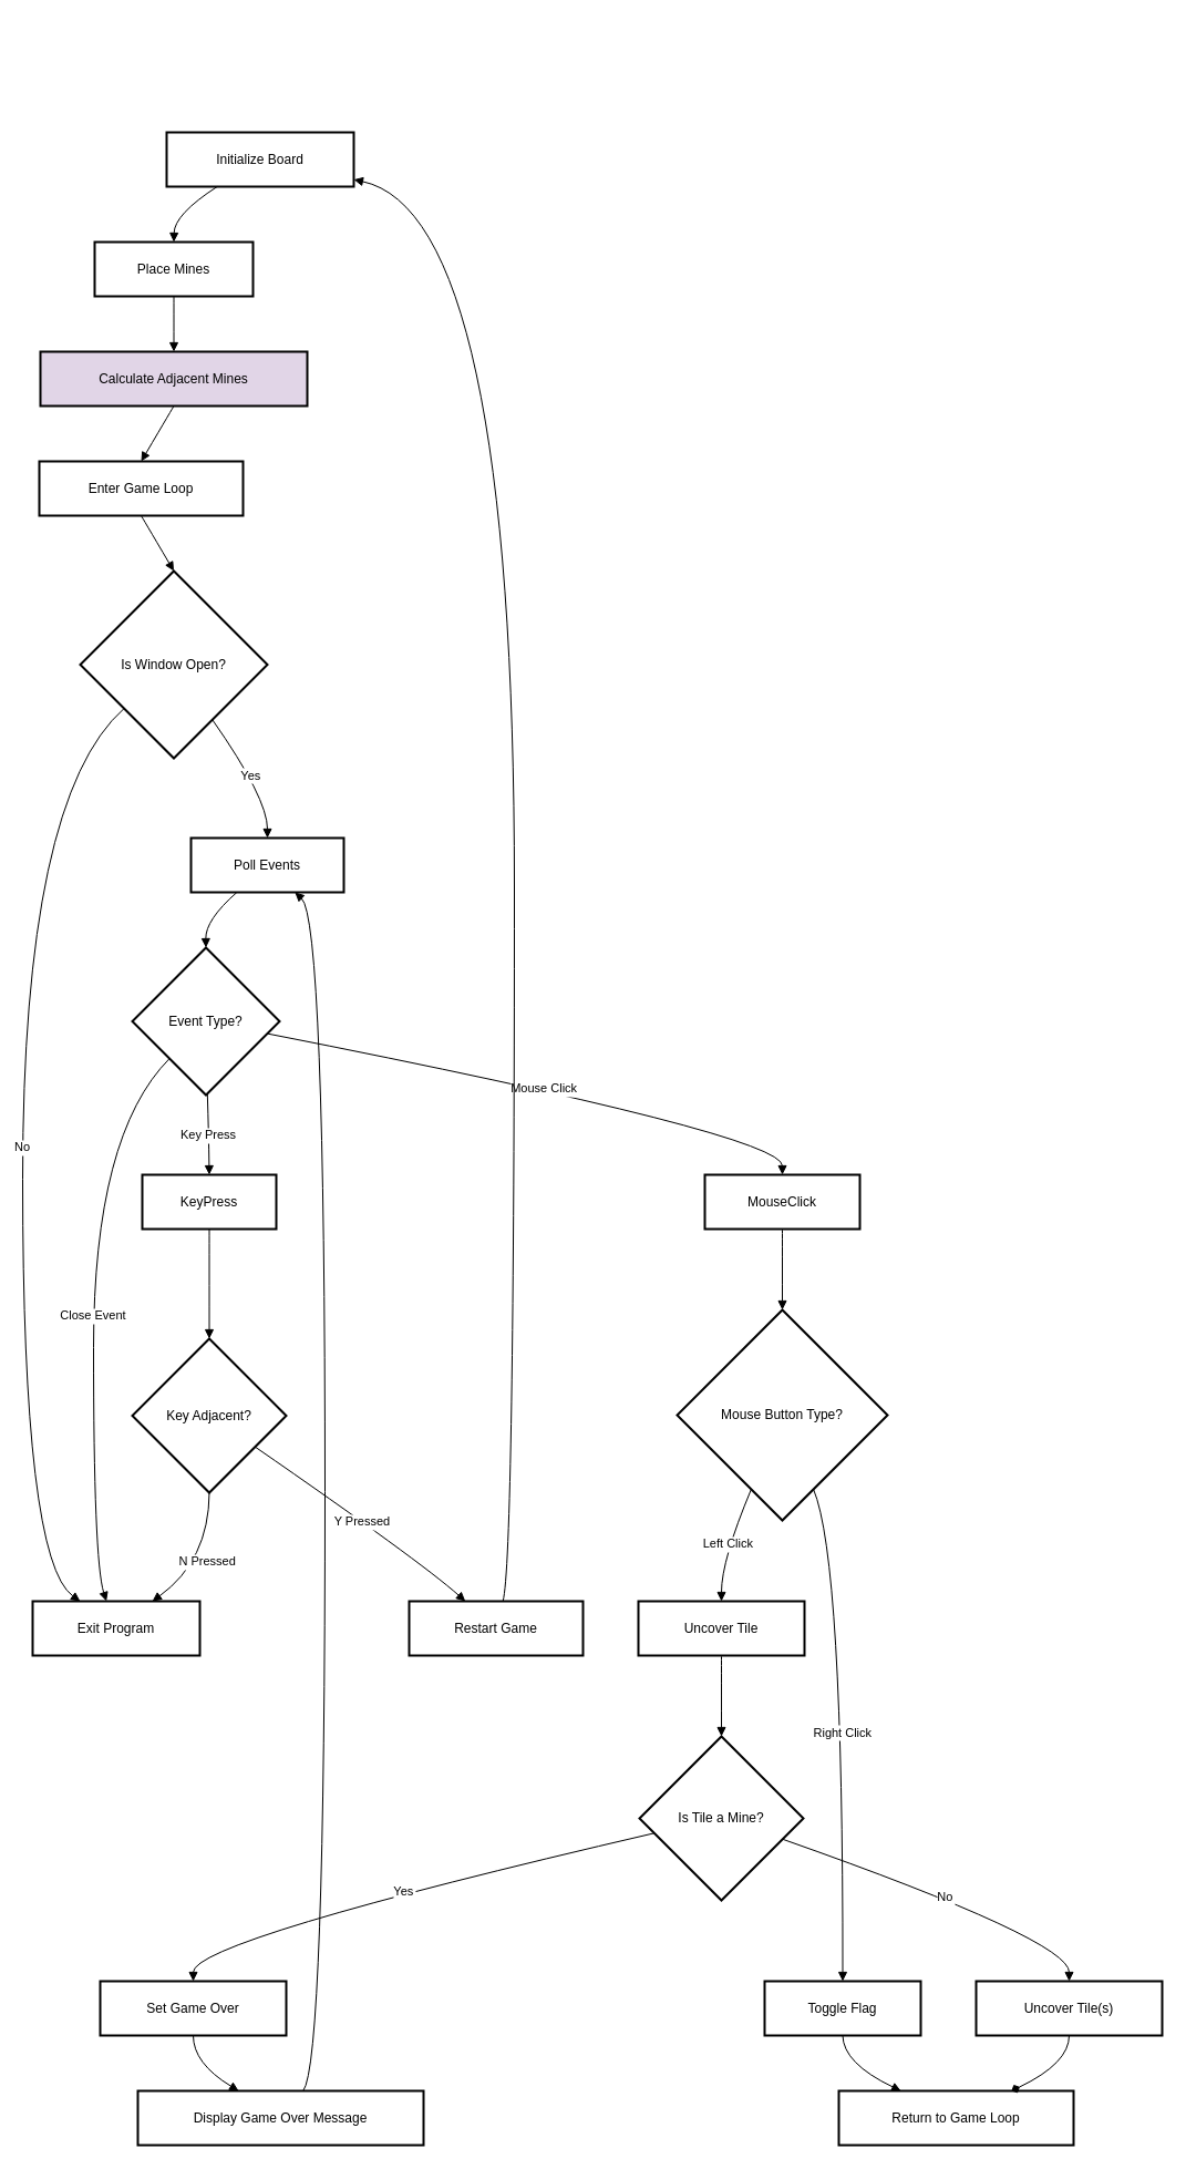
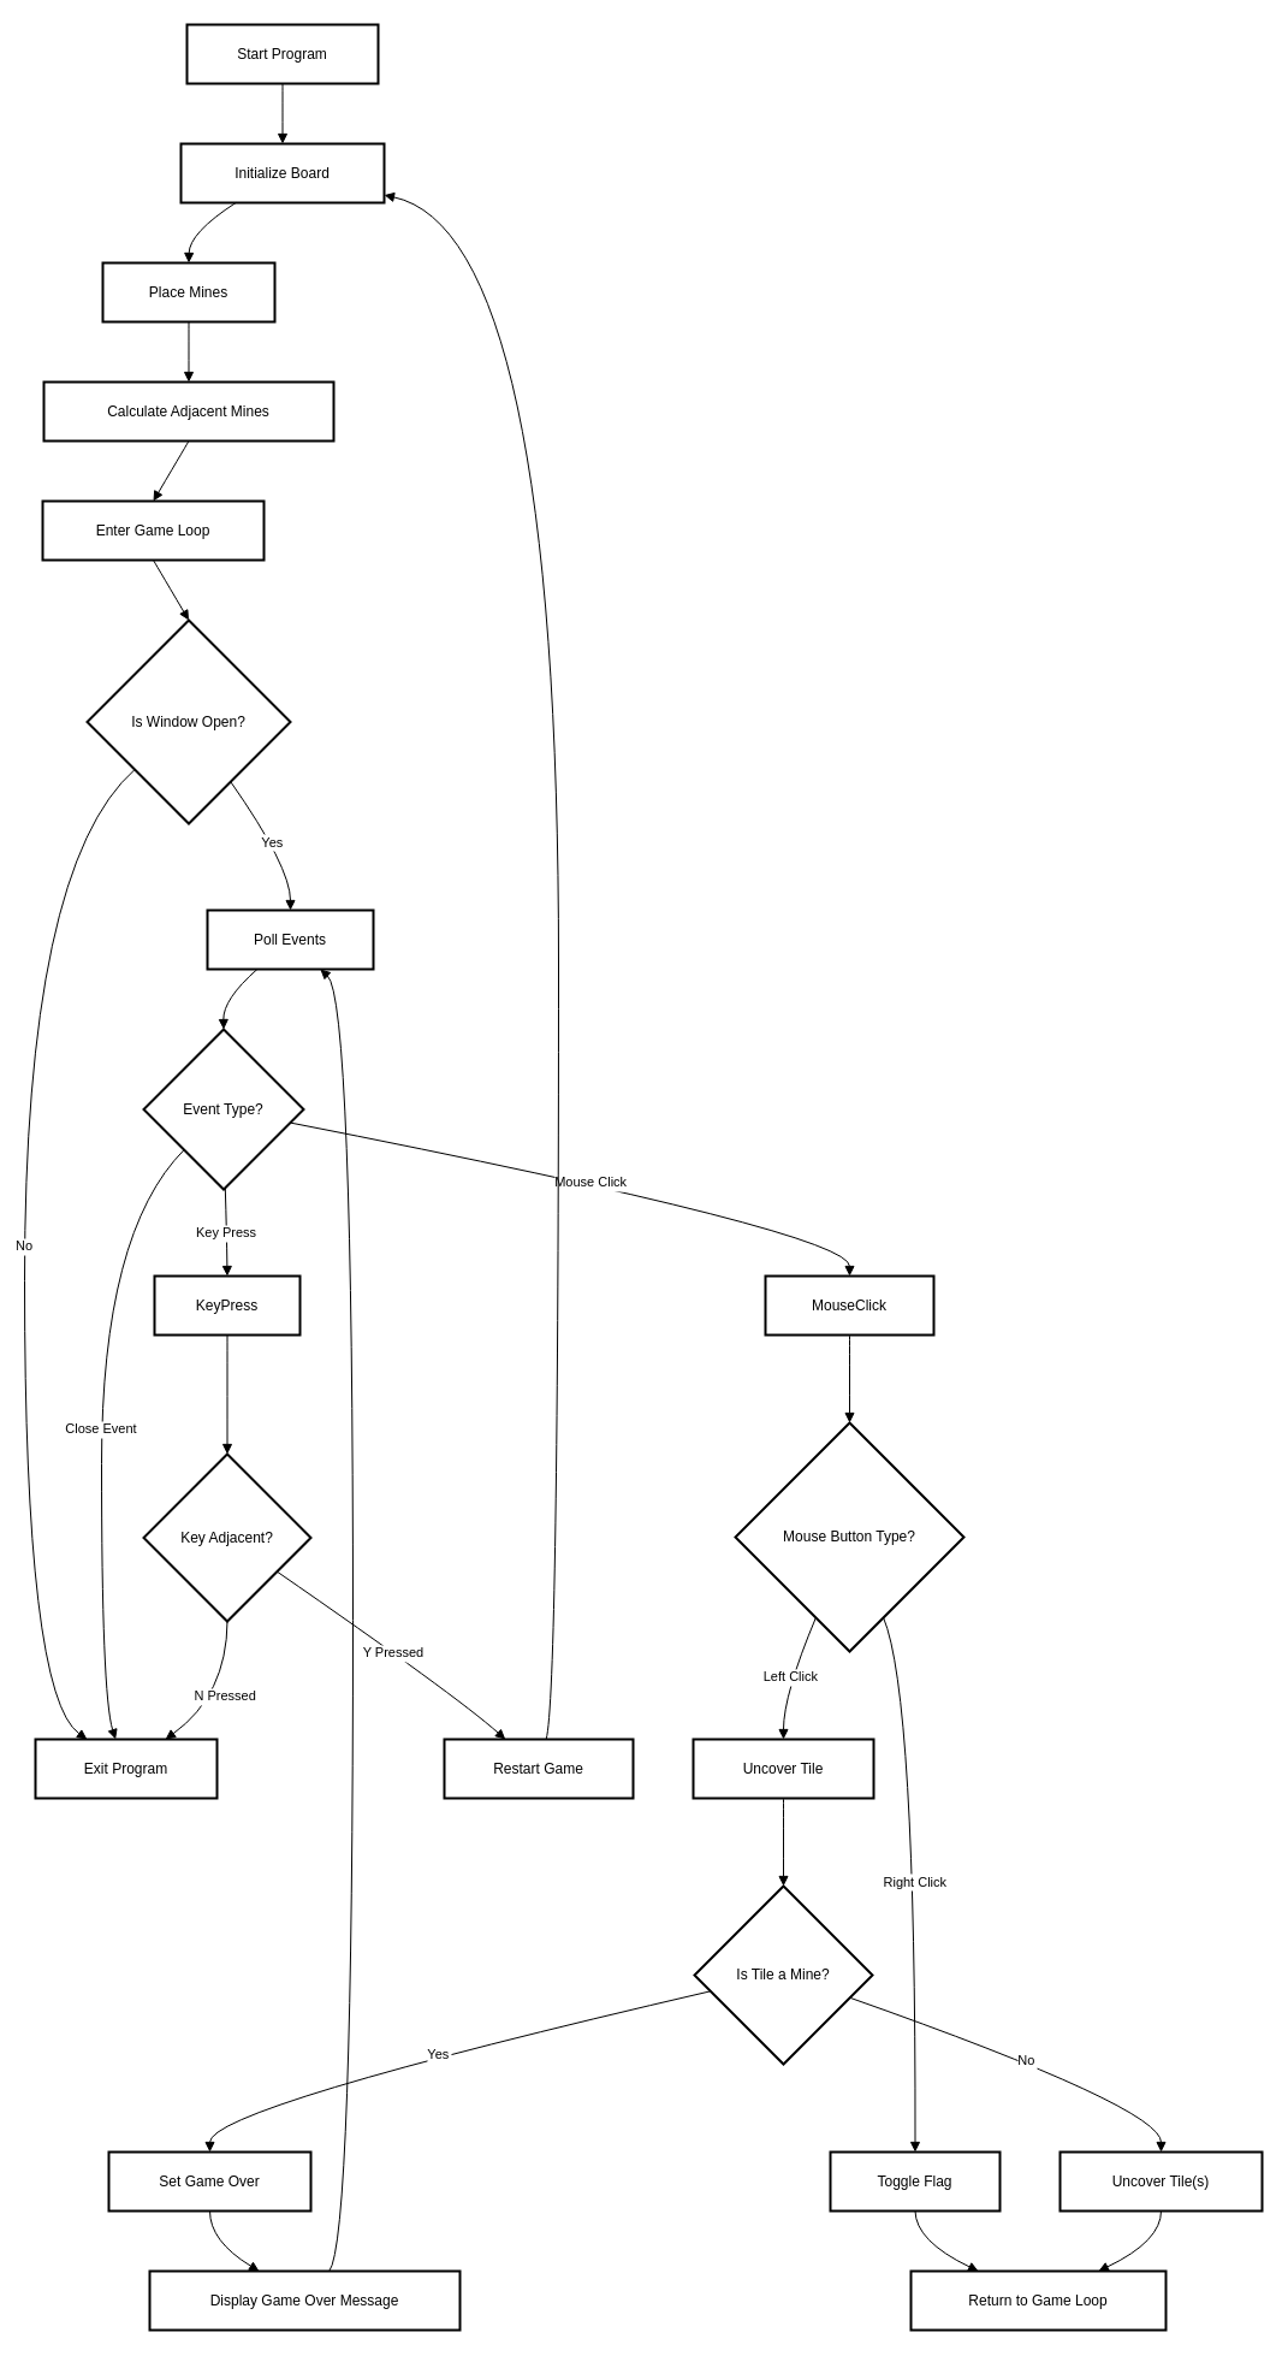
+ <mxCell id="2" value="Start Program" style="whiteSpace=wrap;strokeWidth=2;" vertex="1" parent="1"><mxGeometry x="155" y="20" width="159" height="49" as="geometry" /></mxCell>
+ <mxCell id="23" value="" style="curved=1;startArrow=none;endArrow=block;exitX=0.5;exitY=1;entryX=0.5;entryY=0;rounded=0;" edge="1" parent="1" source="2" target="3"><mxGeometry relative="1" as="geometry"><Array as="points" /></mxGeometry></mxCell>
- <mxCell id="5" value="Calculate Adjacent Mines" style="whiteSpace=wrap;strokeWidth=2;fillColor=#e1d5e7;" vertex="1" parent="1"><mxGeometry x="36" y="317" width="241" height="49" as="geometry" /></mxCell>
+ <mxCell id="5" value="Calculate Adjacent Mines" style="whiteSpace=wrap;strokeWidth=2;" vertex="1" parent="1"><mxGeometry x="36" y="317" width="241" height="49" as="geometry" /></mxCell>
- <mxCell id="41" value="" style="curved=1;startArrow=none;endArrow=diamond;exitX=0.5;exitY=0.99;entryX=0.74;entryY=-0.01;rounded=0;" edge="1" parent="1" source="18" target="19"><mxGeometry relative="1" as="geometry"><Array as="points"><mxPoint x="965" y="1862" /></Array></mxGeometry></mxCell>
+ <mxCell id="41" value="" style="curved=1;startArrow=none;endArrow=block;exitX=0.5;exitY=0.99;entryX=0.74;entryY=-0.01;rounded=0;" edge="1" parent="1" source="18" target="19"><mxGeometry relative="1" as="geometry"><Array as="points"><mxPoint x="965" y="1862" /></Array></mxGeometry></mxCell>
